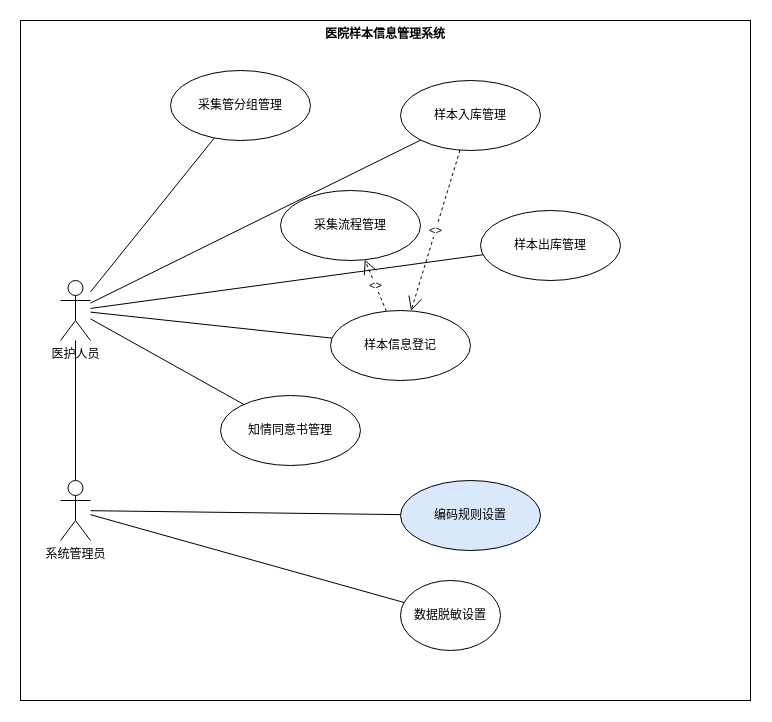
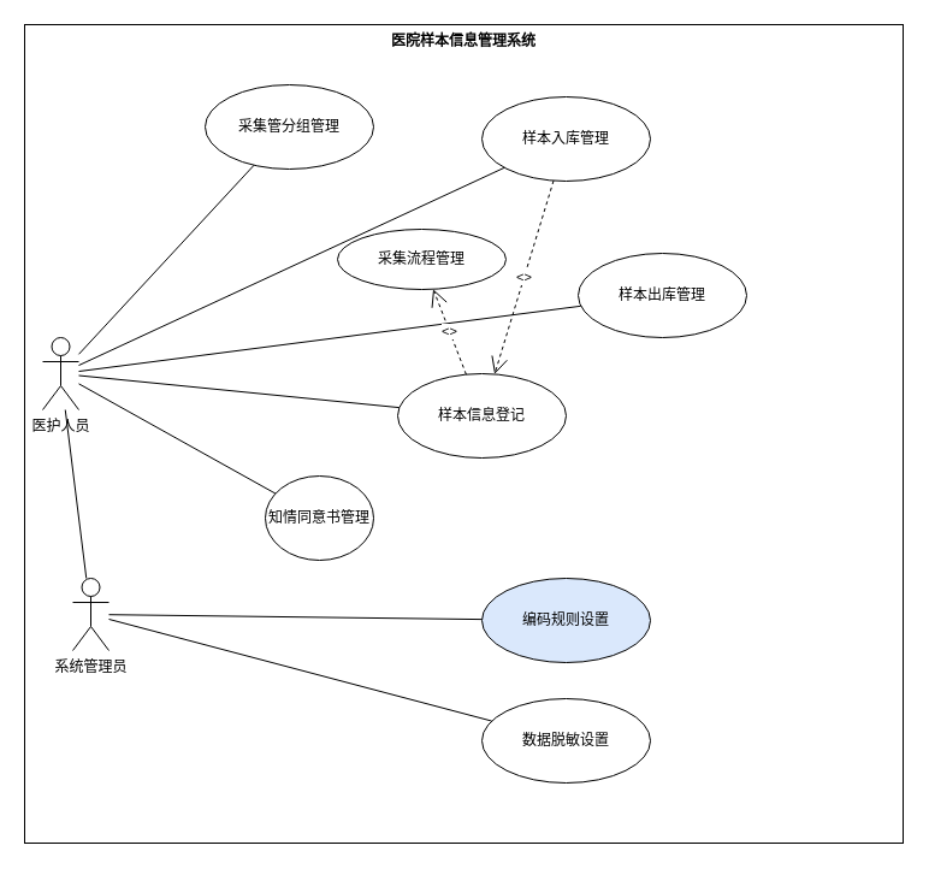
- <mxCell id="4" value="采集流程管理" style="ellipse;whiteSpace=wrap;html=1;" parent="1" vertex="1"><mxGeometry x="280" y="190" width="140" height="70" as="geometry" /></mxCell>
+ <mxCell id="4" value="采集流程管理" style="ellipse;whiteSpace=wrap;html=1;" parent="1" vertex="1"><mxGeometry x="280" y="190" width="140" height="50" as="geometry" /></mxCell>
- <mxCell id="21" value="医护人员" style="shape=umlActor;verticalLabelPosition=bottom;verticalAlign=top;html=1;" parent="1" vertex="1"><mxGeometry x="60" y="280" width="30" height="60" as="geometry" /></mxCell>
+ <mxCell id="21" value="医护人员" style="shape=umlActor;verticalLabelPosition=bottom;verticalAlign=top;html=1;" parent="1" vertex="1"><mxGeometry x="35" y="280" width="30" height="60" as="geometry" /></mxCell>
- <mxCell id="6" value="知情同意书管理" style="ellipse;whiteSpace=wrap;html=1;" parent="1" vertex="1"><mxGeometry x="220" y="395" width="140" height="70" as="geometry" /></mxCell>
+ <mxCell id="6" value="知情同意书管理" style="ellipse;whiteSpace=wrap;html=1;" parent="1" vertex="1"><mxGeometry x="220" y="395" width="90" height="70" as="geometry" /></mxCell>
- <mxCell id="10" value="数据脱敏设置" style="ellipse;whiteSpace=wrap;html=1;" parent="1" vertex="1"><mxGeometry x="400" y="580" width="100" height="70" as="geometry" /></mxCell>
+ <mxCell id="10" value="数据脱敏设置" style="ellipse;whiteSpace=wrap;html=1;" parent="1" vertex="1"><mxGeometry x="400" y="580" width="140" height="70" as="geometry" /></mxCell>
